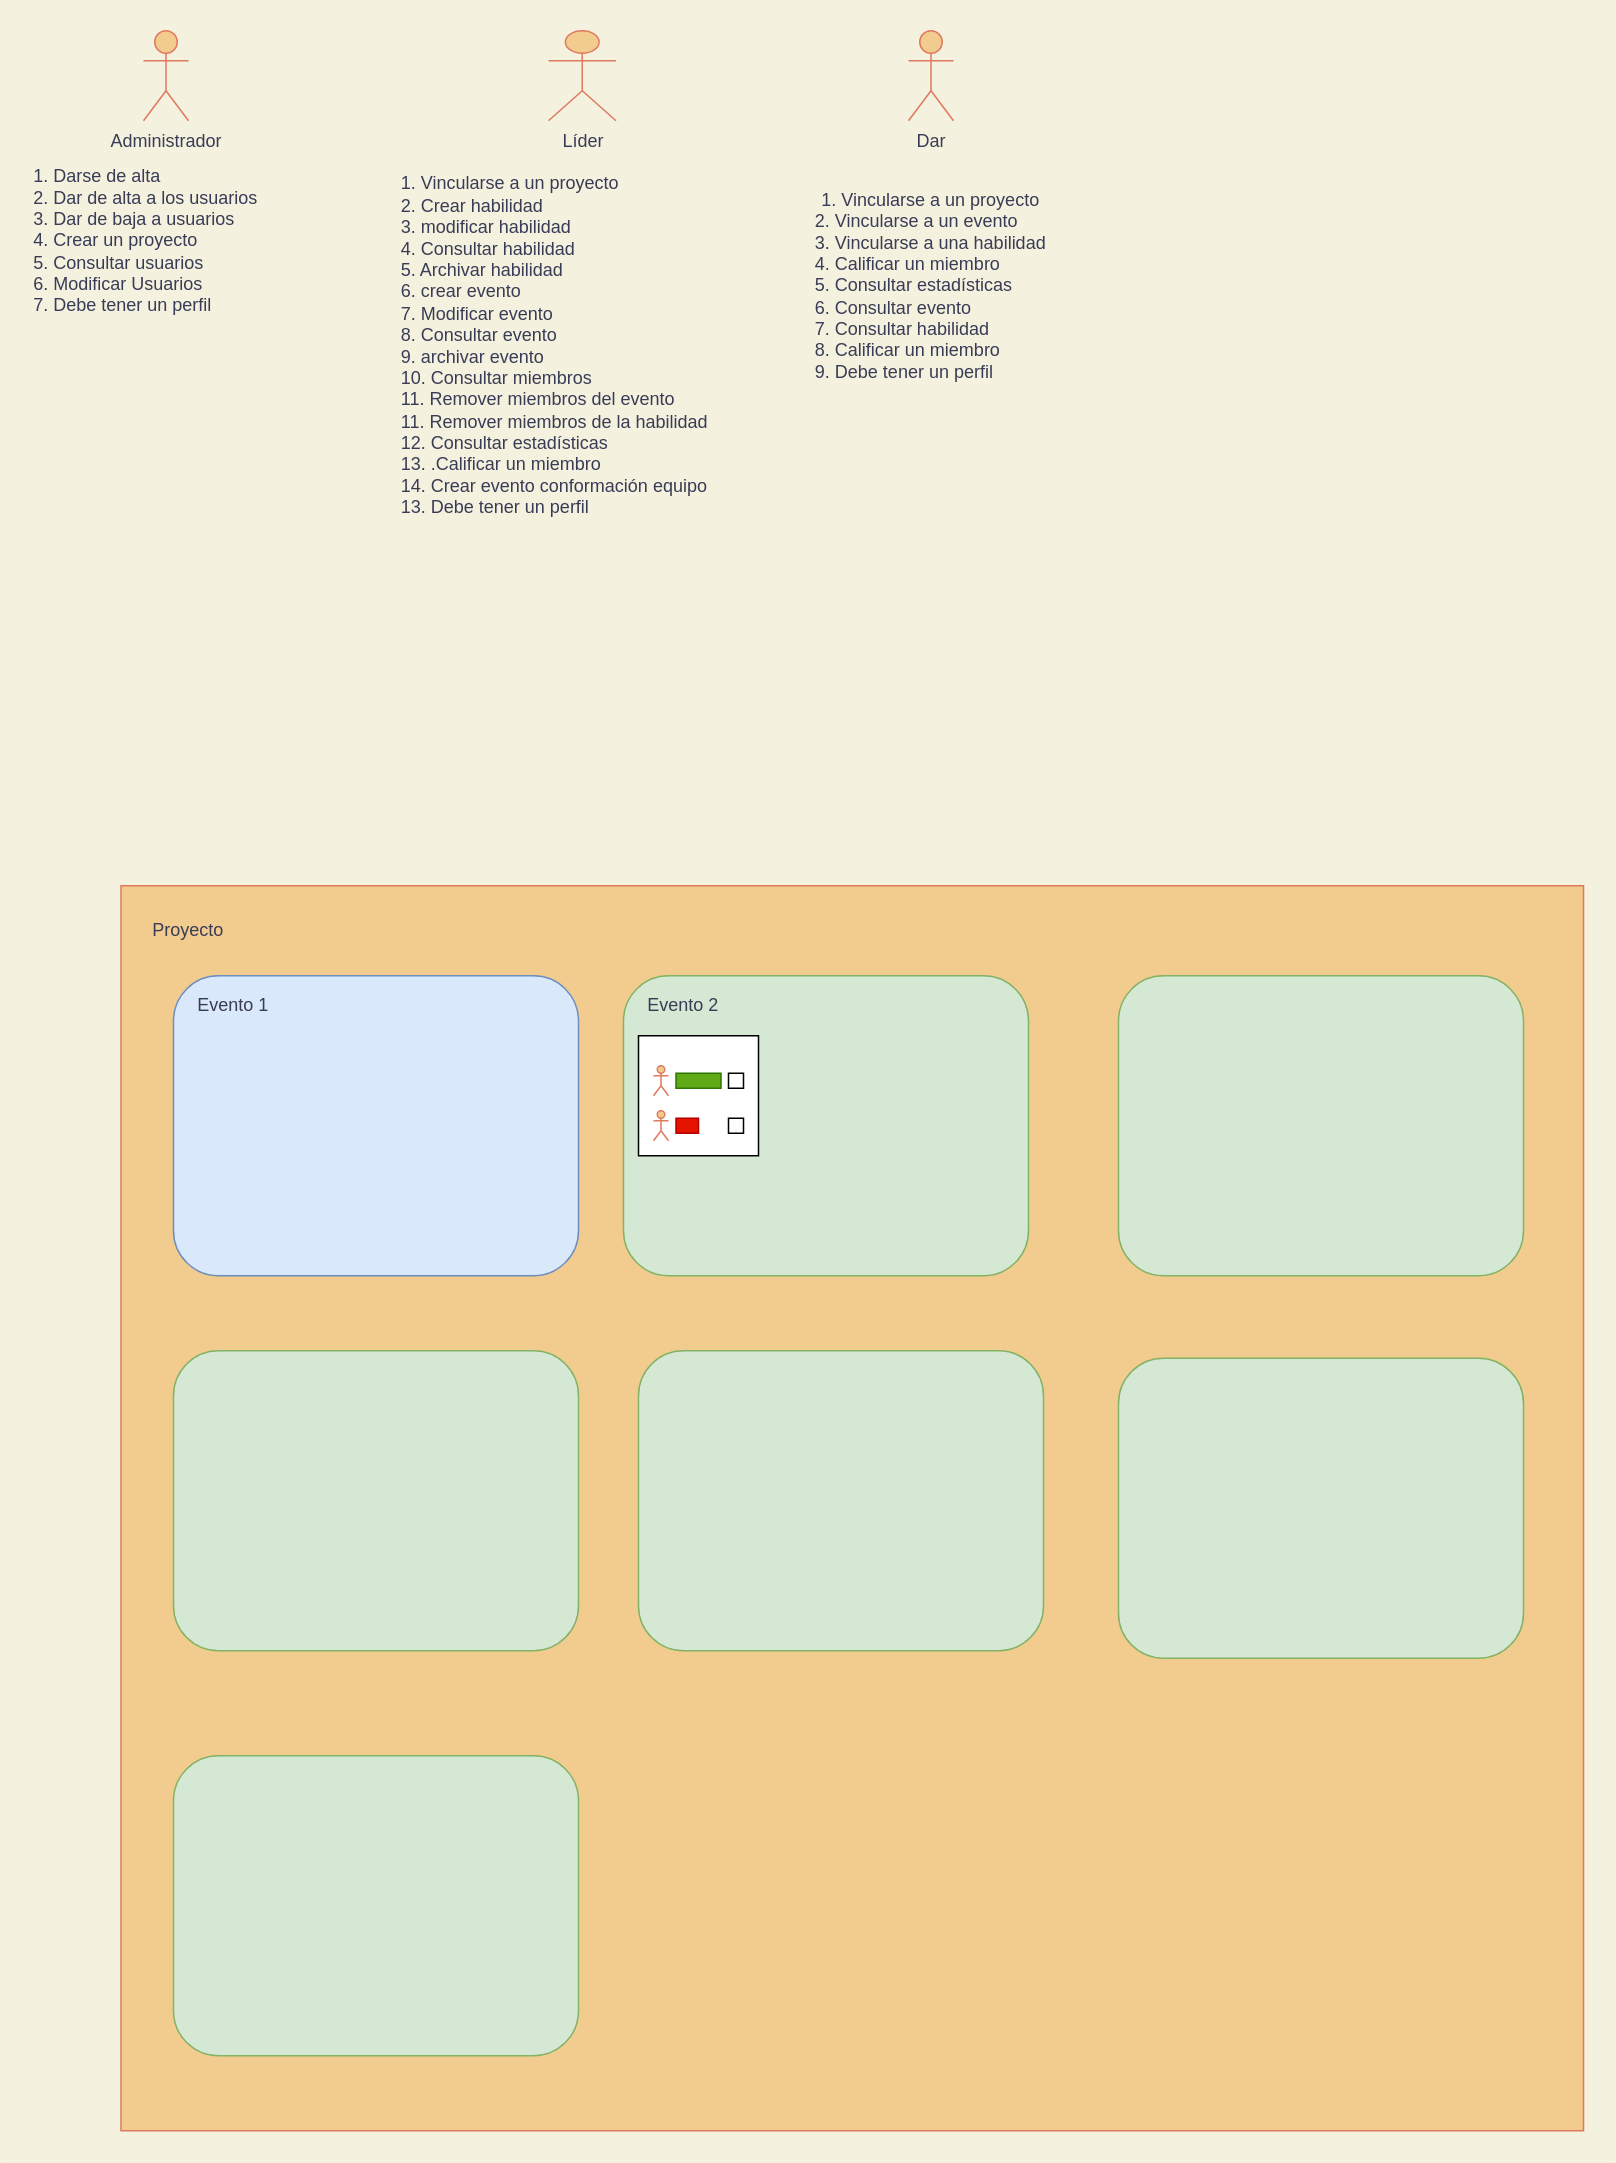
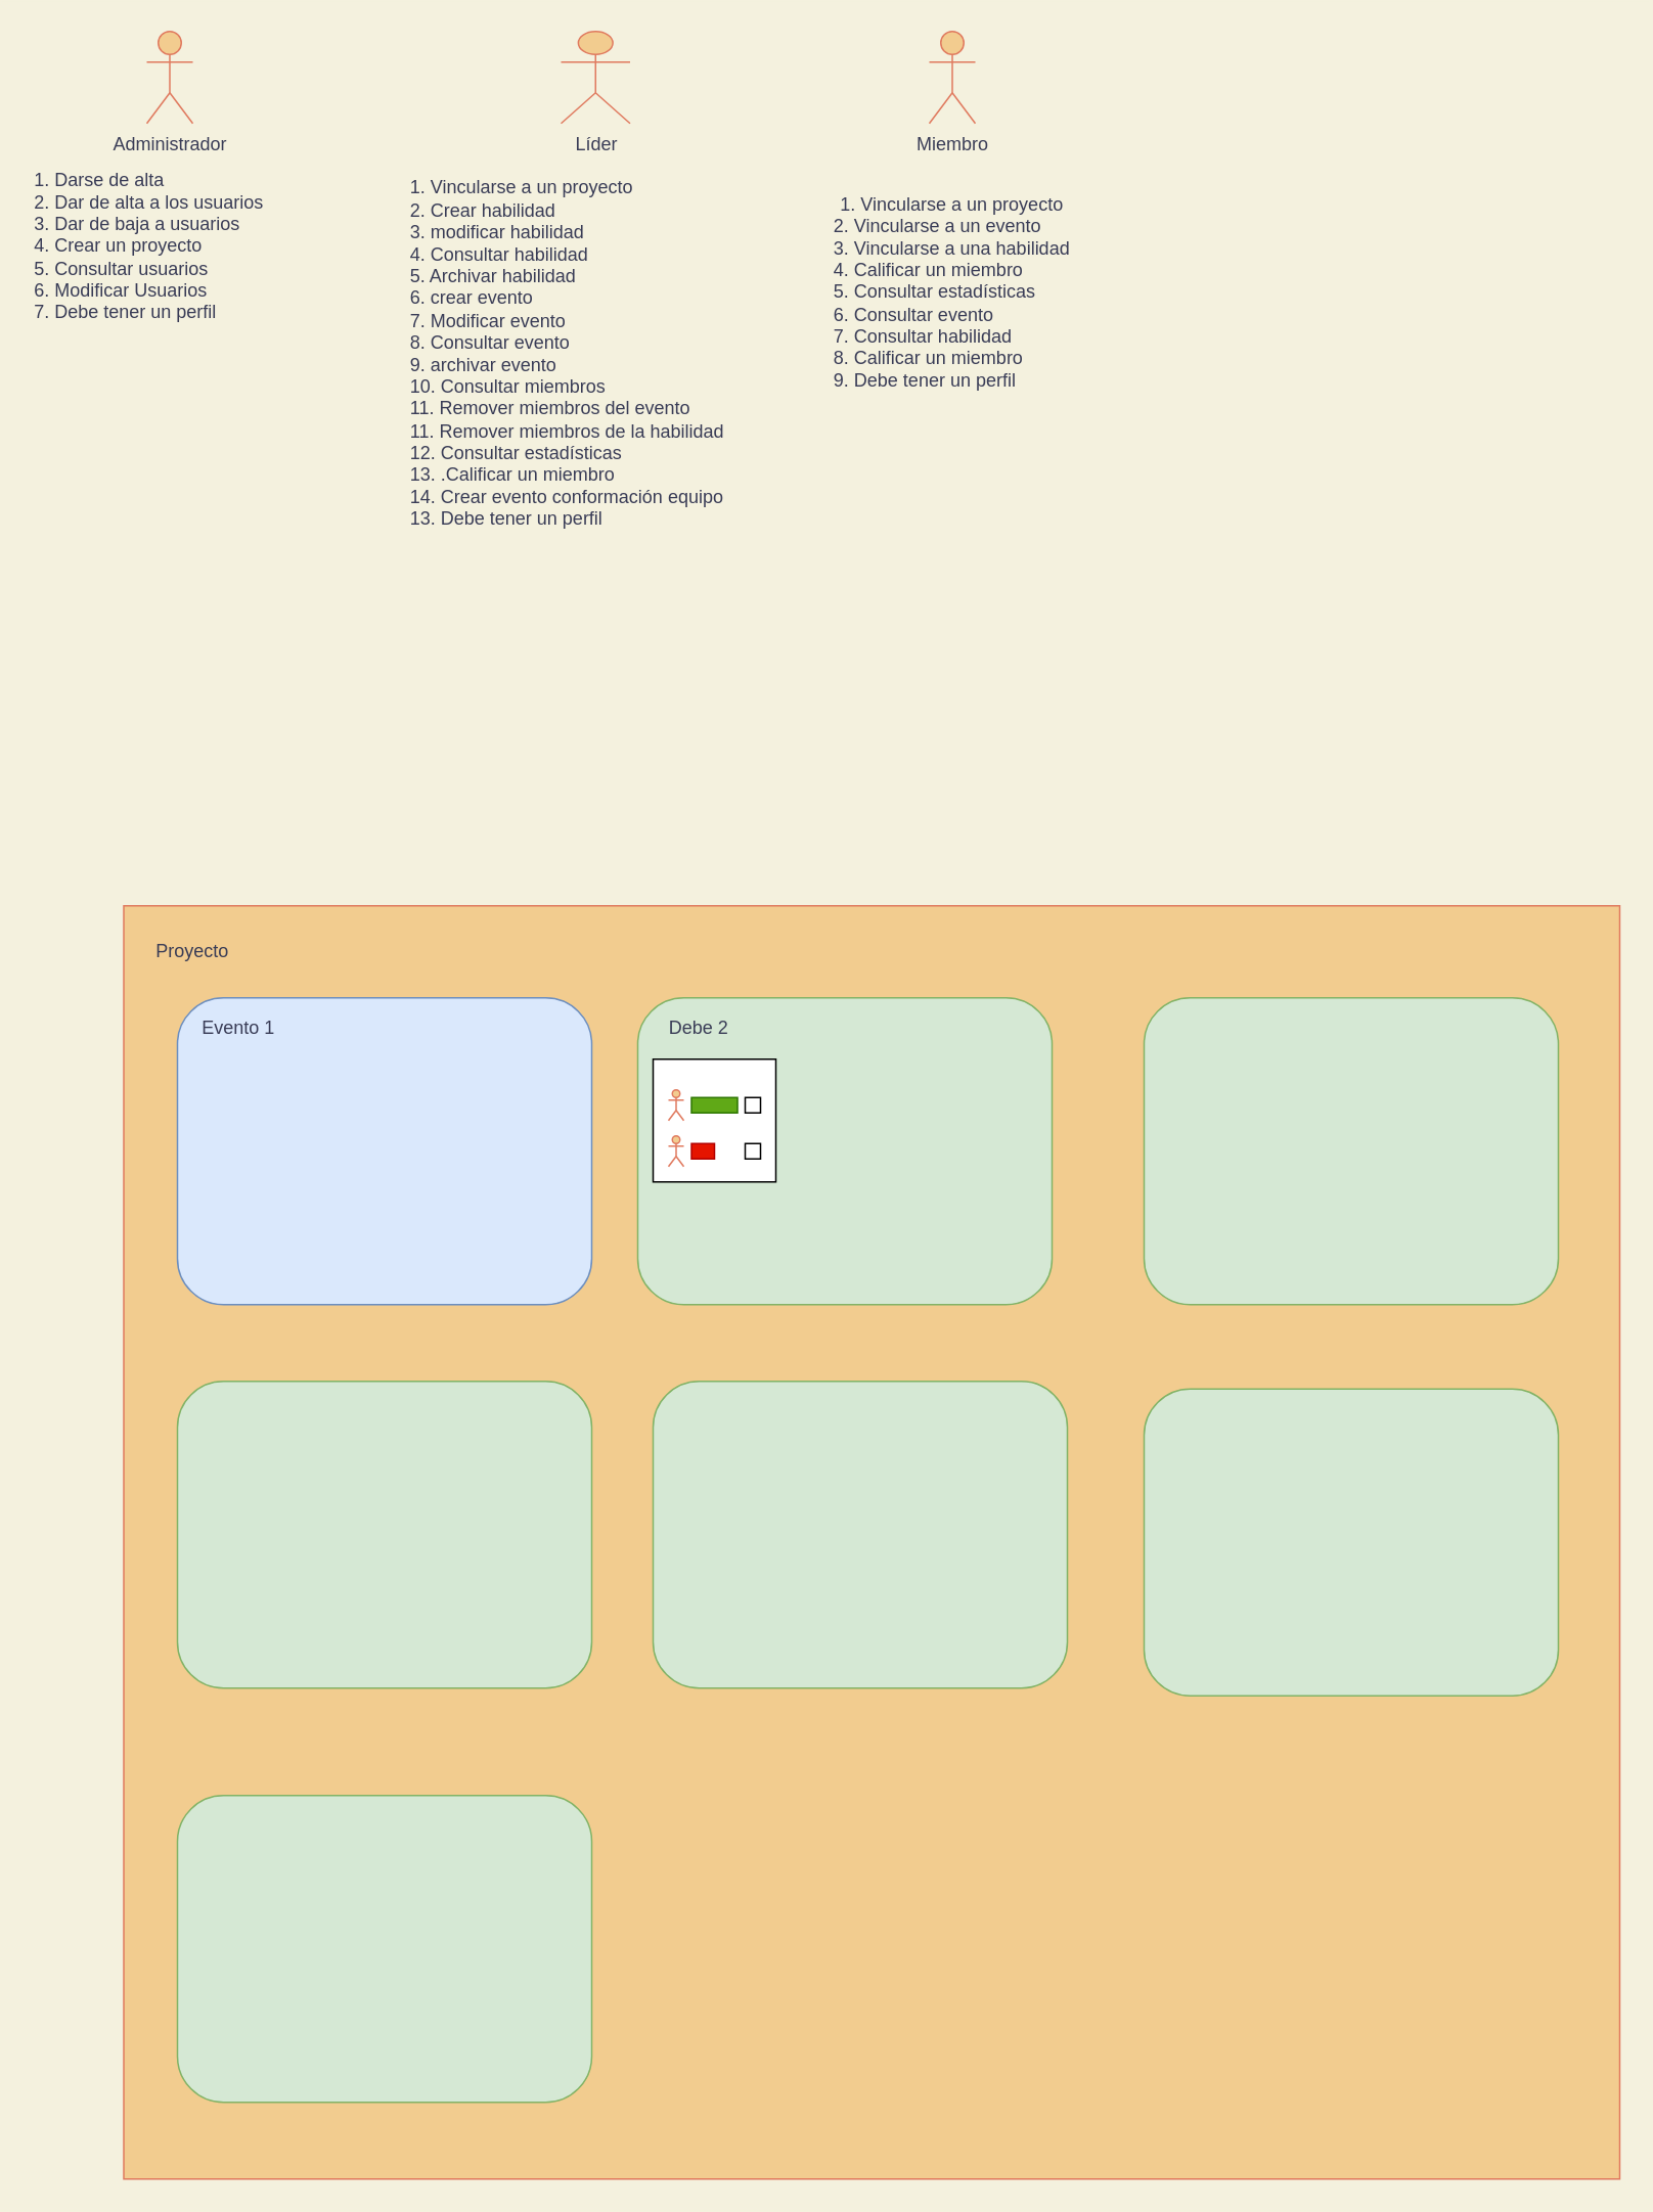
- <mxCell id="3" value="Dar" style="shape=umlActor;verticalLabelPosition=bottom;verticalAlign=top;html=1;outlineConnect=0;rounded=0;sketch=0;fontColor=#393C56;strokeColor=#E07A5F;fillColor=#F2CC8F;" vertex="1" parent="1"><mxGeometry x="605" y="20" width="30" height="60" as="geometry" /></mxCell>
+ <mxCell id="3" value="Miembro" style="shape=umlActor;verticalLabelPosition=bottom;verticalAlign=top;html=1;outlineConnect=0;rounded=0;sketch=0;fontColor=#393C56;strokeColor=#E07A5F;fillColor=#F2CC8F;" vertex="1" parent="1"><mxGeometry x="605" y="20" width="30" height="60" as="geometry" /></mxCell>
- <mxCell id="12" value="Evento 2" style="text;html=1;strokeColor=none;fillColor=none;align=center;verticalAlign=middle;whiteSpace=wrap;rounded=0;sketch=0;fontColor=#393C56;" vertex="1" parent="1"><mxGeometry x="425" y="660" width="60" height="20" as="geometry" /></mxCell>
+ <mxCell id="12" value="Debe 2" style="text;html=1;strokeColor=none;fillColor=none;align=center;verticalAlign=middle;whiteSpace=wrap;rounded=0;sketch=0;fontColor=#393C56;" vertex="1" parent="1"><mxGeometry x="425" y="660" width="60" height="20" as="geometry" /></mxCell>
